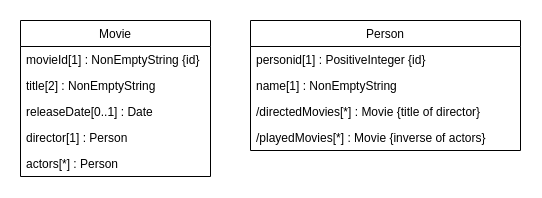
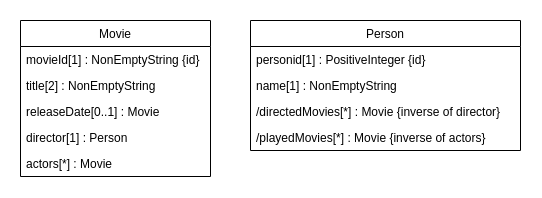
- <mxCell id="5" value="releaseDate[0..1] : Date" style="text;strokeColor=none;fillColor=none;align=left;verticalAlign=top;spacingLeft=4;spacingRight=4;overflow=hidden;rotatable=0;points=[[0,0.5],[1,0.5]];portConstraint=eastwest;" vertex="1" parent="2"><mxGeometry y="78" width="190" height="26" as="geometry" /></mxCell>
+ <mxCell id="5" value="releaseDate[0..1] : Movie" style="text;strokeColor=none;fillColor=none;align=left;verticalAlign=top;spacingLeft=4;spacingRight=4;overflow=hidden;rotatable=0;points=[[0,0.5],[1,0.5]];portConstraint=eastwest;" vertex="1" parent="2"><mxGeometry y="78" width="190" height="26" as="geometry" /></mxCell>
- <mxCell id="11" value="/directedMovies[*] : Movie {title of director}" style="text;strokeColor=none;fillColor=none;align=left;verticalAlign=top;spacingLeft=4;spacingRight=4;overflow=hidden;rotatable=0;points=[[0,0.5],[1,0.5]];portConstraint=eastwest;" vertex="1" parent="8"><mxGeometry y="78" width="270" height="26" as="geometry" /></mxCell>
+ <mxCell id="11" value="/directedMovies[*] : Movie {inverse of director}" style="text;strokeColor=none;fillColor=none;align=left;verticalAlign=top;spacingLeft=4;spacingRight=4;overflow=hidden;rotatable=0;points=[[0,0.5],[1,0.5]];portConstraint=eastwest;" vertex="1" parent="8"><mxGeometry y="78" width="270" height="26" as="geometry" /></mxCell>
- <mxCell id="7" value="actors[*] : Person" style="text;strokeColor=none;fillColor=none;align=left;verticalAlign=top;spacingLeft=4;spacingRight=4;overflow=hidden;rotatable=0;points=[[0,0.5],[1,0.5]];portConstraint=eastwest;" vertex="1" parent="2"><mxGeometry y="130" width="190" height="26" as="geometry" /></mxCell>
+ <mxCell id="7" value="actors[*] : Movie" style="text;strokeColor=none;fillColor=none;align=left;verticalAlign=top;spacingLeft=4;spacingRight=4;overflow=hidden;rotatable=0;points=[[0,0.5],[1,0.5]];portConstraint=eastwest;" vertex="1" parent="2"><mxGeometry y="130" width="190" height="26" as="geometry" /></mxCell>
